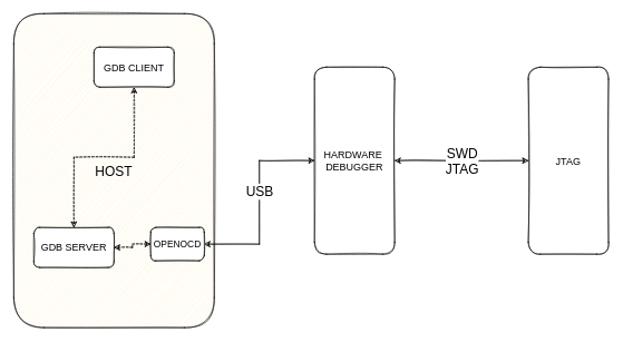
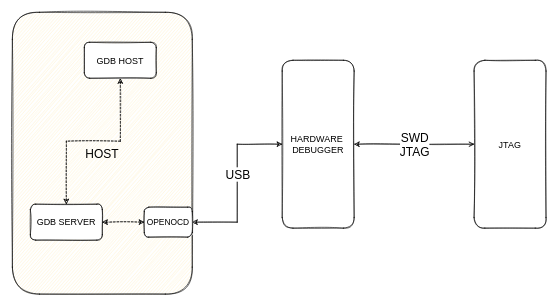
- <mxCell id="4" value="&lt;font style=&quot;font-size: 15px&quot;&gt;GDB CLIENT&lt;/font&gt;" style="rounded=1;whiteSpace=wrap;html=1;sketch=1;" parent="1" vertex="1"><mxGeometry x="140" y="70" width="120" height="60" as="geometry" /></mxCell>
+ <mxCell id="4" value="&lt;font style=&quot;font-size: 15px&quot;&gt;GDB HOST&lt;/font&gt;" style="rounded=1;whiteSpace=wrap;html=1;sketch=1;" parent="1" vertex="1"><mxGeometry x="140" y="70" width="120" height="60" as="geometry" /></mxCell>
- <mxCell id="9" value="" style="edgeStyle=orthogonalEdgeStyle;rounded=0;orthogonalLoop=1;jettySize=auto;html=1;startArrow=classic;startFill=1;sketch=1;" parent="1" source="10" target="11" edge="1"><mxGeometry relative="1" as="geometry"><Array as="points"><mxPoint x="700" y="240" /><mxPoint x="700" y="240" /></Array></mxGeometry></mxCell>
+ <mxCell id="9" value="" style="edgeStyle=orthogonalEdgeStyle;rounded=0;orthogonalLoop=1;jettySize=auto;html=1;startArrow=classic;startFill=1;sketch=1;endArrow=open;" parent="1" source="10" target="11" edge="1"><mxGeometry relative="1" as="geometry"><Array as="points"><mxPoint x="700" y="240" /><mxPoint x="700" y="240" /></Array></mxGeometry></mxCell>
- <mxCell id="13" value="&lt;font style=&quot;font-size: 14px&quot;&gt;OPENOCD&lt;/font&gt;" style="rounded=1;whiteSpace=wrap;html=1;sketch=1;" vertex="1" parent="1"><mxGeometry x="225" y="340" width="80" height="50" as="geometry" /></mxCell>
+ <mxCell id="13" value="&lt;font style=&quot;font-size: 14px&quot;&gt;OPENOCD&lt;/font&gt;" style="rounded=1;whiteSpace=wrap;html=1;sketch=1;" vertex="1" parent="1"><mxGeometry x="240" y="345" width="80" height="50" as="geometry" /></mxCell>
